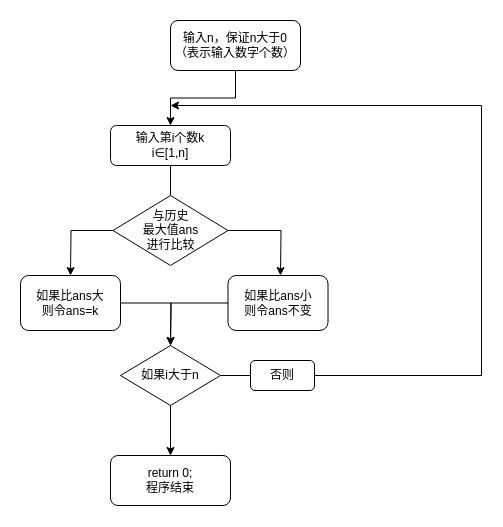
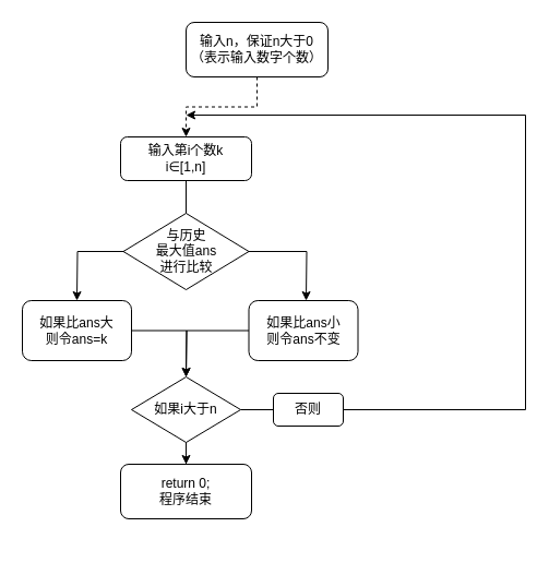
- <mxCell id="2" value="" style="edgeStyle=orthogonalEdgeStyle;rounded=0;orthogonalLoop=1;jettySize=auto;html=1;movable=1;resizable=1;rotatable=1;deletable=1;editable=1;locked=0;connectable=1;" edge="1" parent="1" source="3" target="5"><mxGeometry relative="1" as="geometry" /></mxCell>
+ <mxCell id="2" value="" style="edgeStyle=orthogonalEdgeStyle;rounded=0;orthogonalLoop=1;jettySize=auto;html=1;movable=1;resizable=1;rotatable=1;deletable=1;editable=1;locked=0;connectable=1;dashed=1;" edge="1" parent="1" source="3" target="5"><mxGeometry relative="1" as="geometry" /></mxCell>
- <mxCell id="16" value="return 0;&lt;br&gt;程序结束" style="rounded=1;whiteSpace=wrap;html=1;movable=1;resizable=1;rotatable=1;deletable=1;editable=1;locked=0;connectable=1;" vertex="1" parent="1"><mxGeometry x="110" y="455" width="120" height="50" as="geometry" /></mxCell>
+ <mxCell id="16" value="return 0;&lt;br&gt;程序结束" style="rounded=1;whiteSpace=wrap;html=1;movable=1;resizable=1;rotatable=1;deletable=1;editable=1;locked=0;connectable=1;" vertex="1" parent="1"><mxGeometry x="110" y="425" width="120" height="50" as="geometry" /></mxCell>
